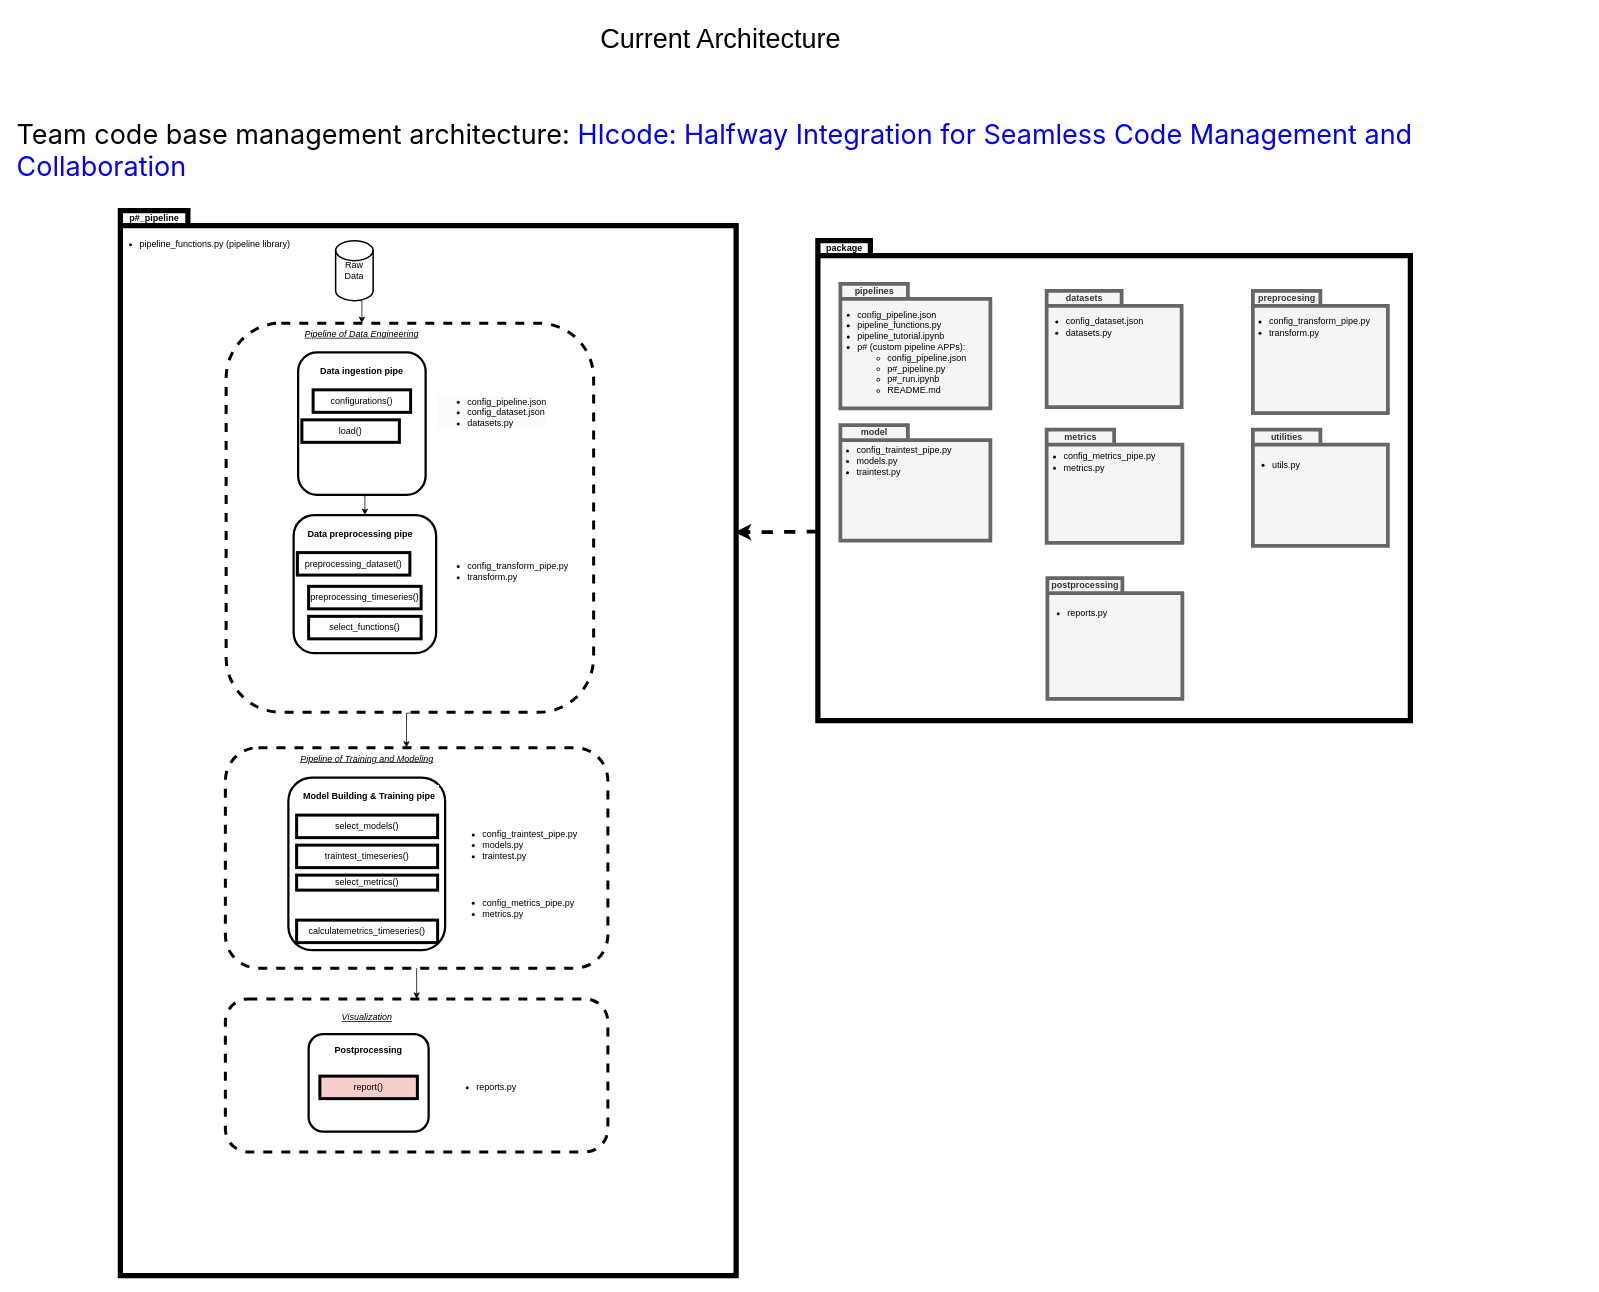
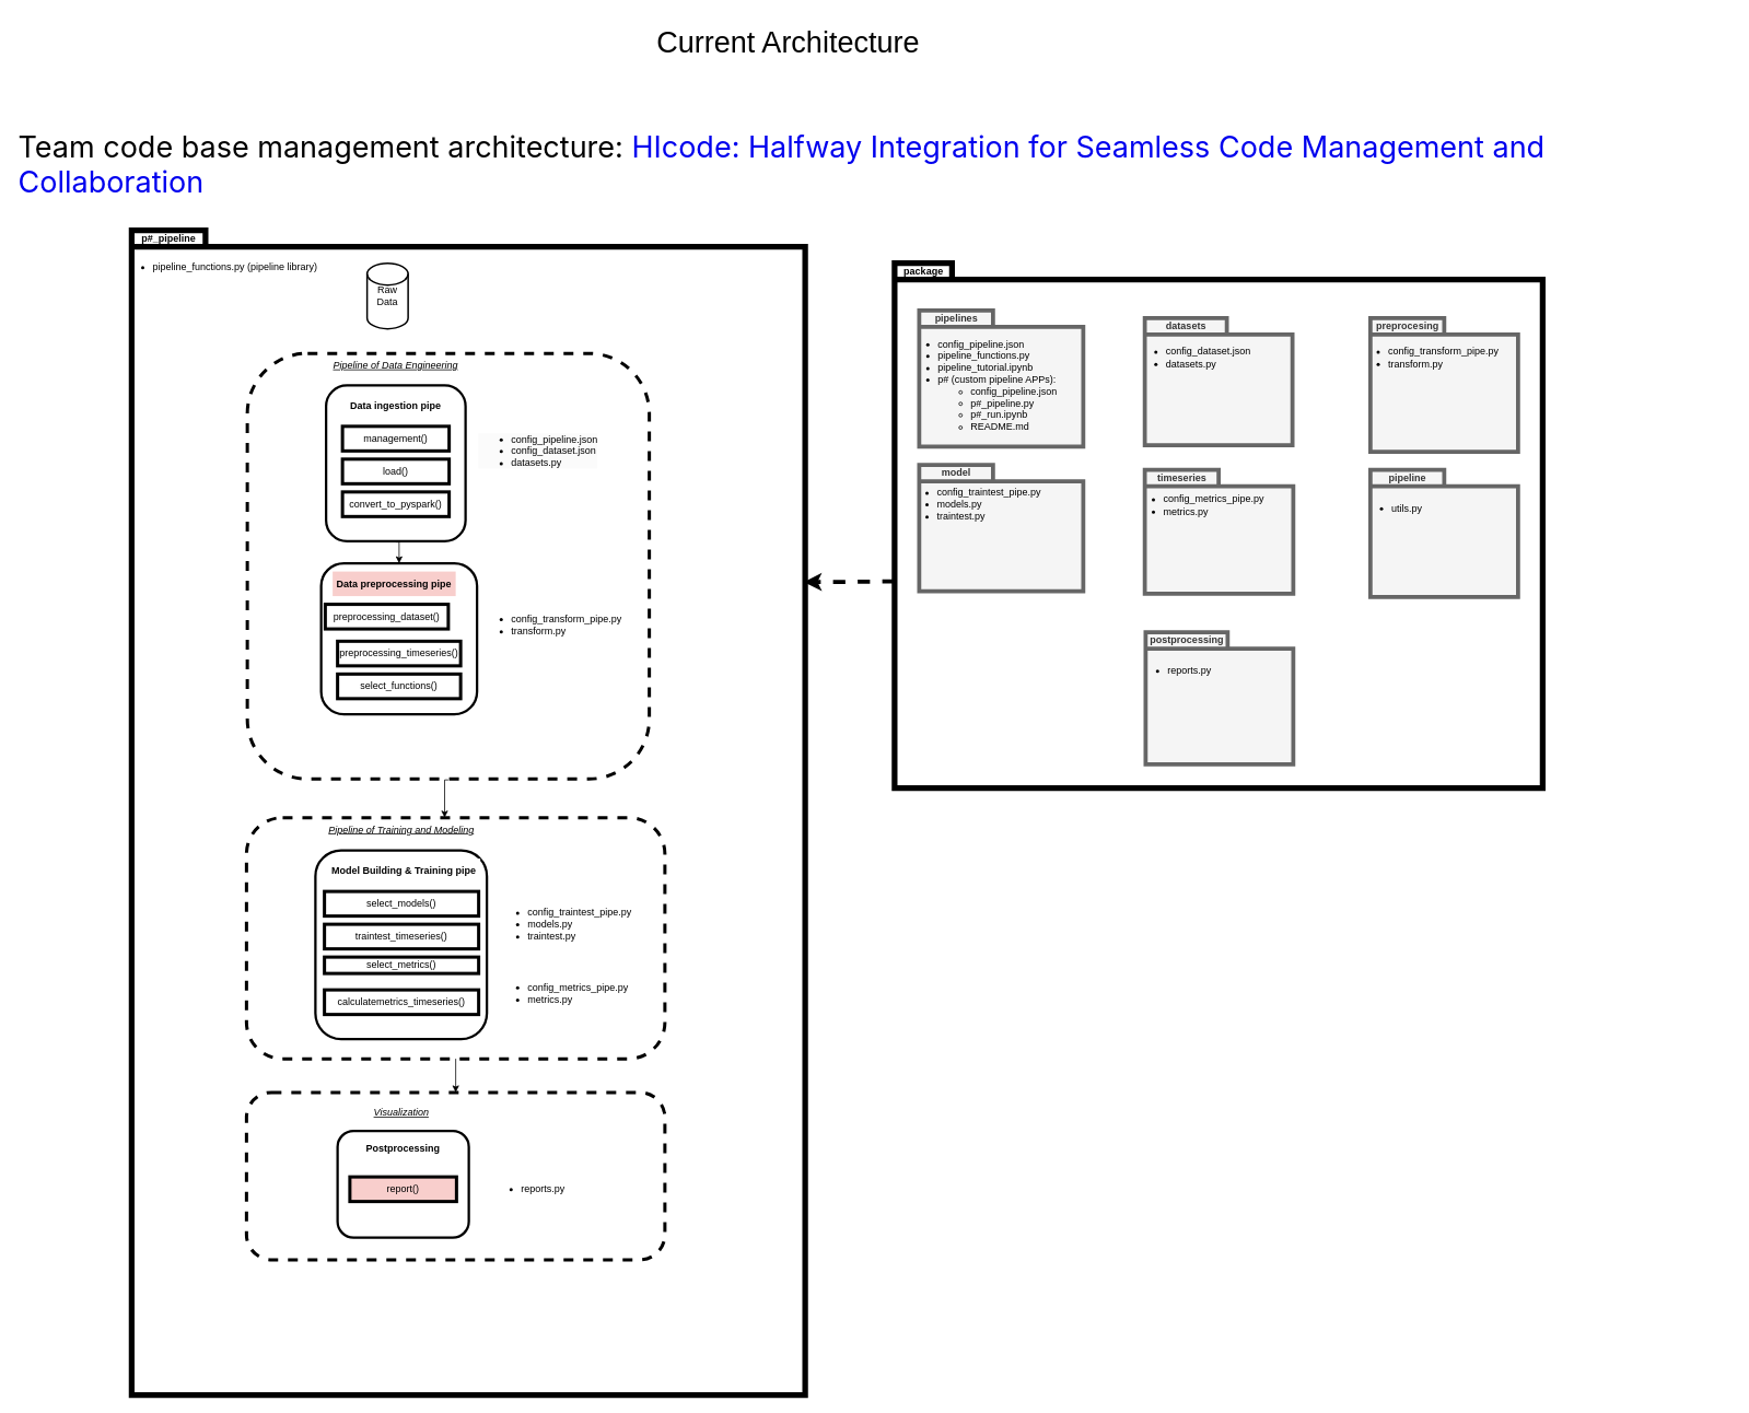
- <mxCell id="51" style="edgeStyle=orthogonalEdgeStyle;rounded=0;orthogonalLoop=1;jettySize=auto;html=1;exitX=0.5;exitY=1;exitDx=0;exitDy=0;exitPerimeter=0;entryX=0.5;entryY=0;entryDx=0;entryDy=0;" edge="1" parent="21" source="50" target="45"><mxGeometry relative="1" as="geometry" /></mxCell>
- <mxCell id="47" value="configurations()" style="rounded=0;whiteSpace=wrap;html=1;strokeWidth=4;" vertex="1" parent="21"><mxGeometry x="257" y="238.94" width="130" height="30" as="geometry" /></mxCell>
+ <mxCell id="47" value="management()" style="rounded=0;whiteSpace=wrap;html=1;strokeWidth=4;" vertex="1" parent="21"><mxGeometry x="257" y="238.94" width="130" height="30" as="geometry" /></mxCell>
- <mxCell id="48" value="load()" style="rounded=0;whiteSpace=wrap;html=1;strokeWidth=4;" vertex="1" parent="21"><mxGeometry x="242" y="278.94" width="130" height="30" as="geometry" /></mxCell>
+ <mxCell id="48" value="load()" style="rounded=0;whiteSpace=wrap;html=1;strokeWidth=4;" vertex="1" parent="21"><mxGeometry x="257" y="278.94" width="130" height="30" as="geometry" /></mxCell>
- <mxCell id="13" value="metrics" style="shape=folder;fontStyle=1;tabWidth=90;tabHeight=20;tabPosition=left;html=1;boundedLbl=1;labelInHeader=1;container=1;collapsible=0;recursiveResize=0;strokeWidth=5;fillColor=#f5f5f5;fontColor=#333333;strokeColor=#666666;" vertex="1" parent="6"><mxGeometry x="305" y="252" width="181" height="151" as="geometry" /></mxCell>
+ <mxCell id="13" value="timeseries" style="shape=folder;fontStyle=1;tabWidth=90;tabHeight=20;tabPosition=left;html=1;boundedLbl=1;labelInHeader=1;container=1;collapsible=0;recursiveResize=0;strokeWidth=5;fillColor=#f5f5f5;fontColor=#333333;strokeColor=#666666;" vertex="1" parent="6"><mxGeometry x="305" y="252" width="181" height="151" as="geometry" /></mxCell>
- <mxCell id="15" value="utilities" style="shape=folder;fontStyle=1;tabWidth=90;tabHeight=20;tabPosition=left;html=1;boundedLbl=1;labelInHeader=1;container=1;collapsible=0;recursiveResize=0;strokeWidth=5;fillColor=#f5f5f5;fontColor=#333333;strokeColor=#666666;" vertex="1" parent="6"><mxGeometry x="580" y="252" width="180" height="155" as="geometry" /></mxCell>
+ <mxCell id="15" value="pipeline" style="shape=folder;fontStyle=1;tabWidth=90;tabHeight=20;tabPosition=left;html=1;boundedLbl=1;labelInHeader=1;container=1;collapsible=0;recursiveResize=0;strokeWidth=5;fillColor=#f5f5f5;fontColor=#333333;strokeColor=#666666;" vertex="1" parent="6"><mxGeometry x="580" y="252" width="180" height="155" as="geometry" /></mxCell>
+ <mxCell id="49" value="convert_to_pyspark()" style="rounded=0;whiteSpace=wrap;html=1;strokeWidth=4;" vertex="1" parent="21"><mxGeometry x="257" y="318.94" width="130" height="30" as="geometry" /></mxCell>
- <mxCell id="29" value="&lt;b&gt;Data preprocessing pipe&lt;/b&gt;" style="rounded=0;whiteSpace=wrap;html=1;strokeWidth=4;strokeColor=none;" vertex="1" parent="21"><mxGeometry x="245" y="415.95" width="150" height="30" as="geometry" /></mxCell>
+ <mxCell id="29" value="&lt;b&gt;Data preprocessing pipe&lt;/b&gt;" style="rounded=0;whiteSpace=wrap;html=1;strokeWidth=4;strokeColor=none;fillColor=#f8cecc;" vertex="1" parent="21"><mxGeometry x="245" y="415.95" width="150" height="30" as="geometry" /></mxCell>
- <mxCell id="36" value="calculatemetrics_timeseries()" style="rounded=0;whiteSpace=wrap;html=1;strokeWidth=4;" vertex="1" parent="21"><mxGeometry x="235" y="946" width="188" height="30" as="geometry" /></mxCell>
+ <mxCell id="36" value="calculatemetrics_timeseries()" style="rounded=0;whiteSpace=wrap;html=1;strokeWidth=4;" vertex="1" parent="21"><mxGeometry x="235" y="926" width="188" height="30" as="geometry" /></mxCell>
